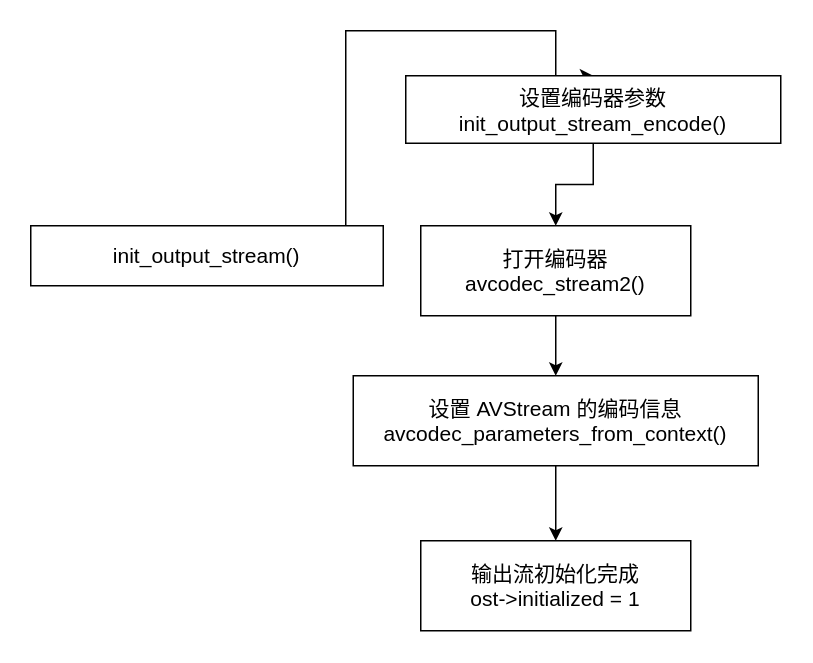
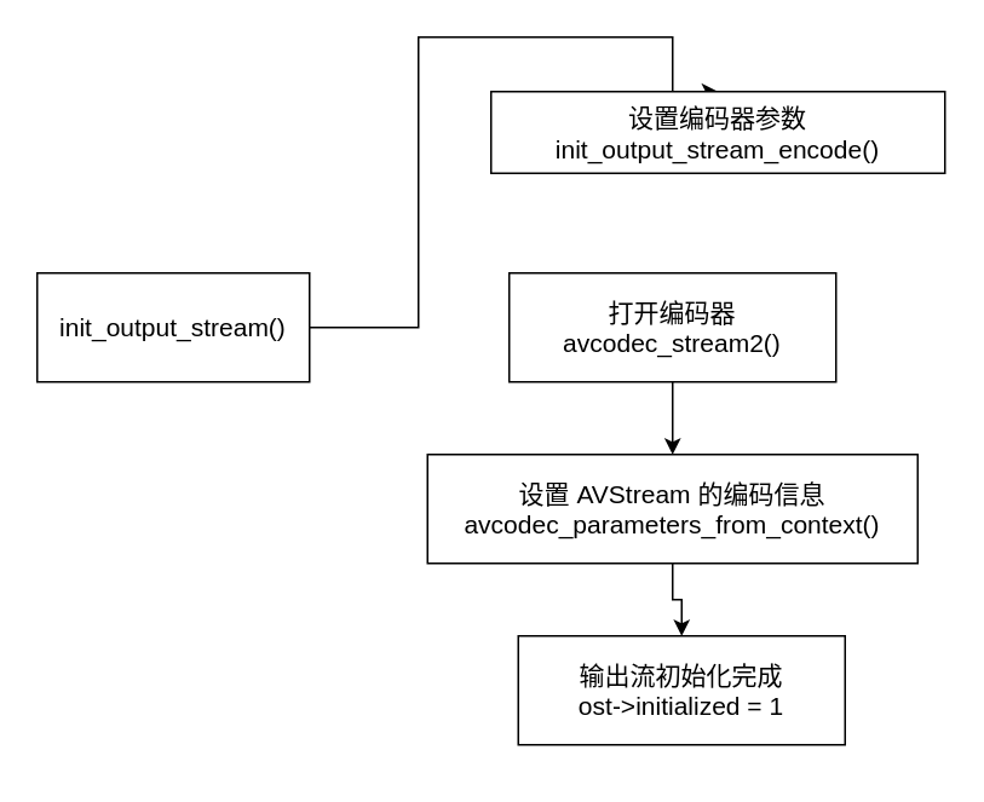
- <mxCell id="4" style="edgeStyle=orthogonalEdgeStyle;rounded=0;orthogonalLoop=1;jettySize=auto;html=1;fontSize=14;" parent="1" source="5" target="7" edge="1"><mxGeometry relative="1" as="geometry" /></mxCell>
- <mxCell id="3" value="init_output_stream()" style="rounded=0;whiteSpace=wrap;html=1;fontSize=14;" parent="1" vertex="1"><mxGeometry x="20" y="150" width="235" height="40" as="geometry" /></mxCell>
+ <mxCell id="3" value="init_output_stream()" style="rounded=0;whiteSpace=wrap;html=1;fontSize=14;" parent="1" vertex="1"><mxGeometry x="20" y="150" width="150" height="60" as="geometry" /></mxCell>
- <mxCell id="10" value="输出流初始化完成&lt;br&gt;ost-&amp;gt;initialized = 1" style="rounded=0;whiteSpace=wrap;html=1;fontSize=14;" vertex="1" parent="1"><mxGeometry x="280" y="360" width="180" height="60" as="geometry" /></mxCell>
+ <mxCell id="10" value="输出流初始化完成&lt;br&gt;ost-&amp;gt;initialized = 1" style="rounded=0;whiteSpace=wrap;html=1;fontSize=14;" vertex="1" parent="1"><mxGeometry x="285" y="350" width="180" height="60" as="geometry" /></mxCell>
